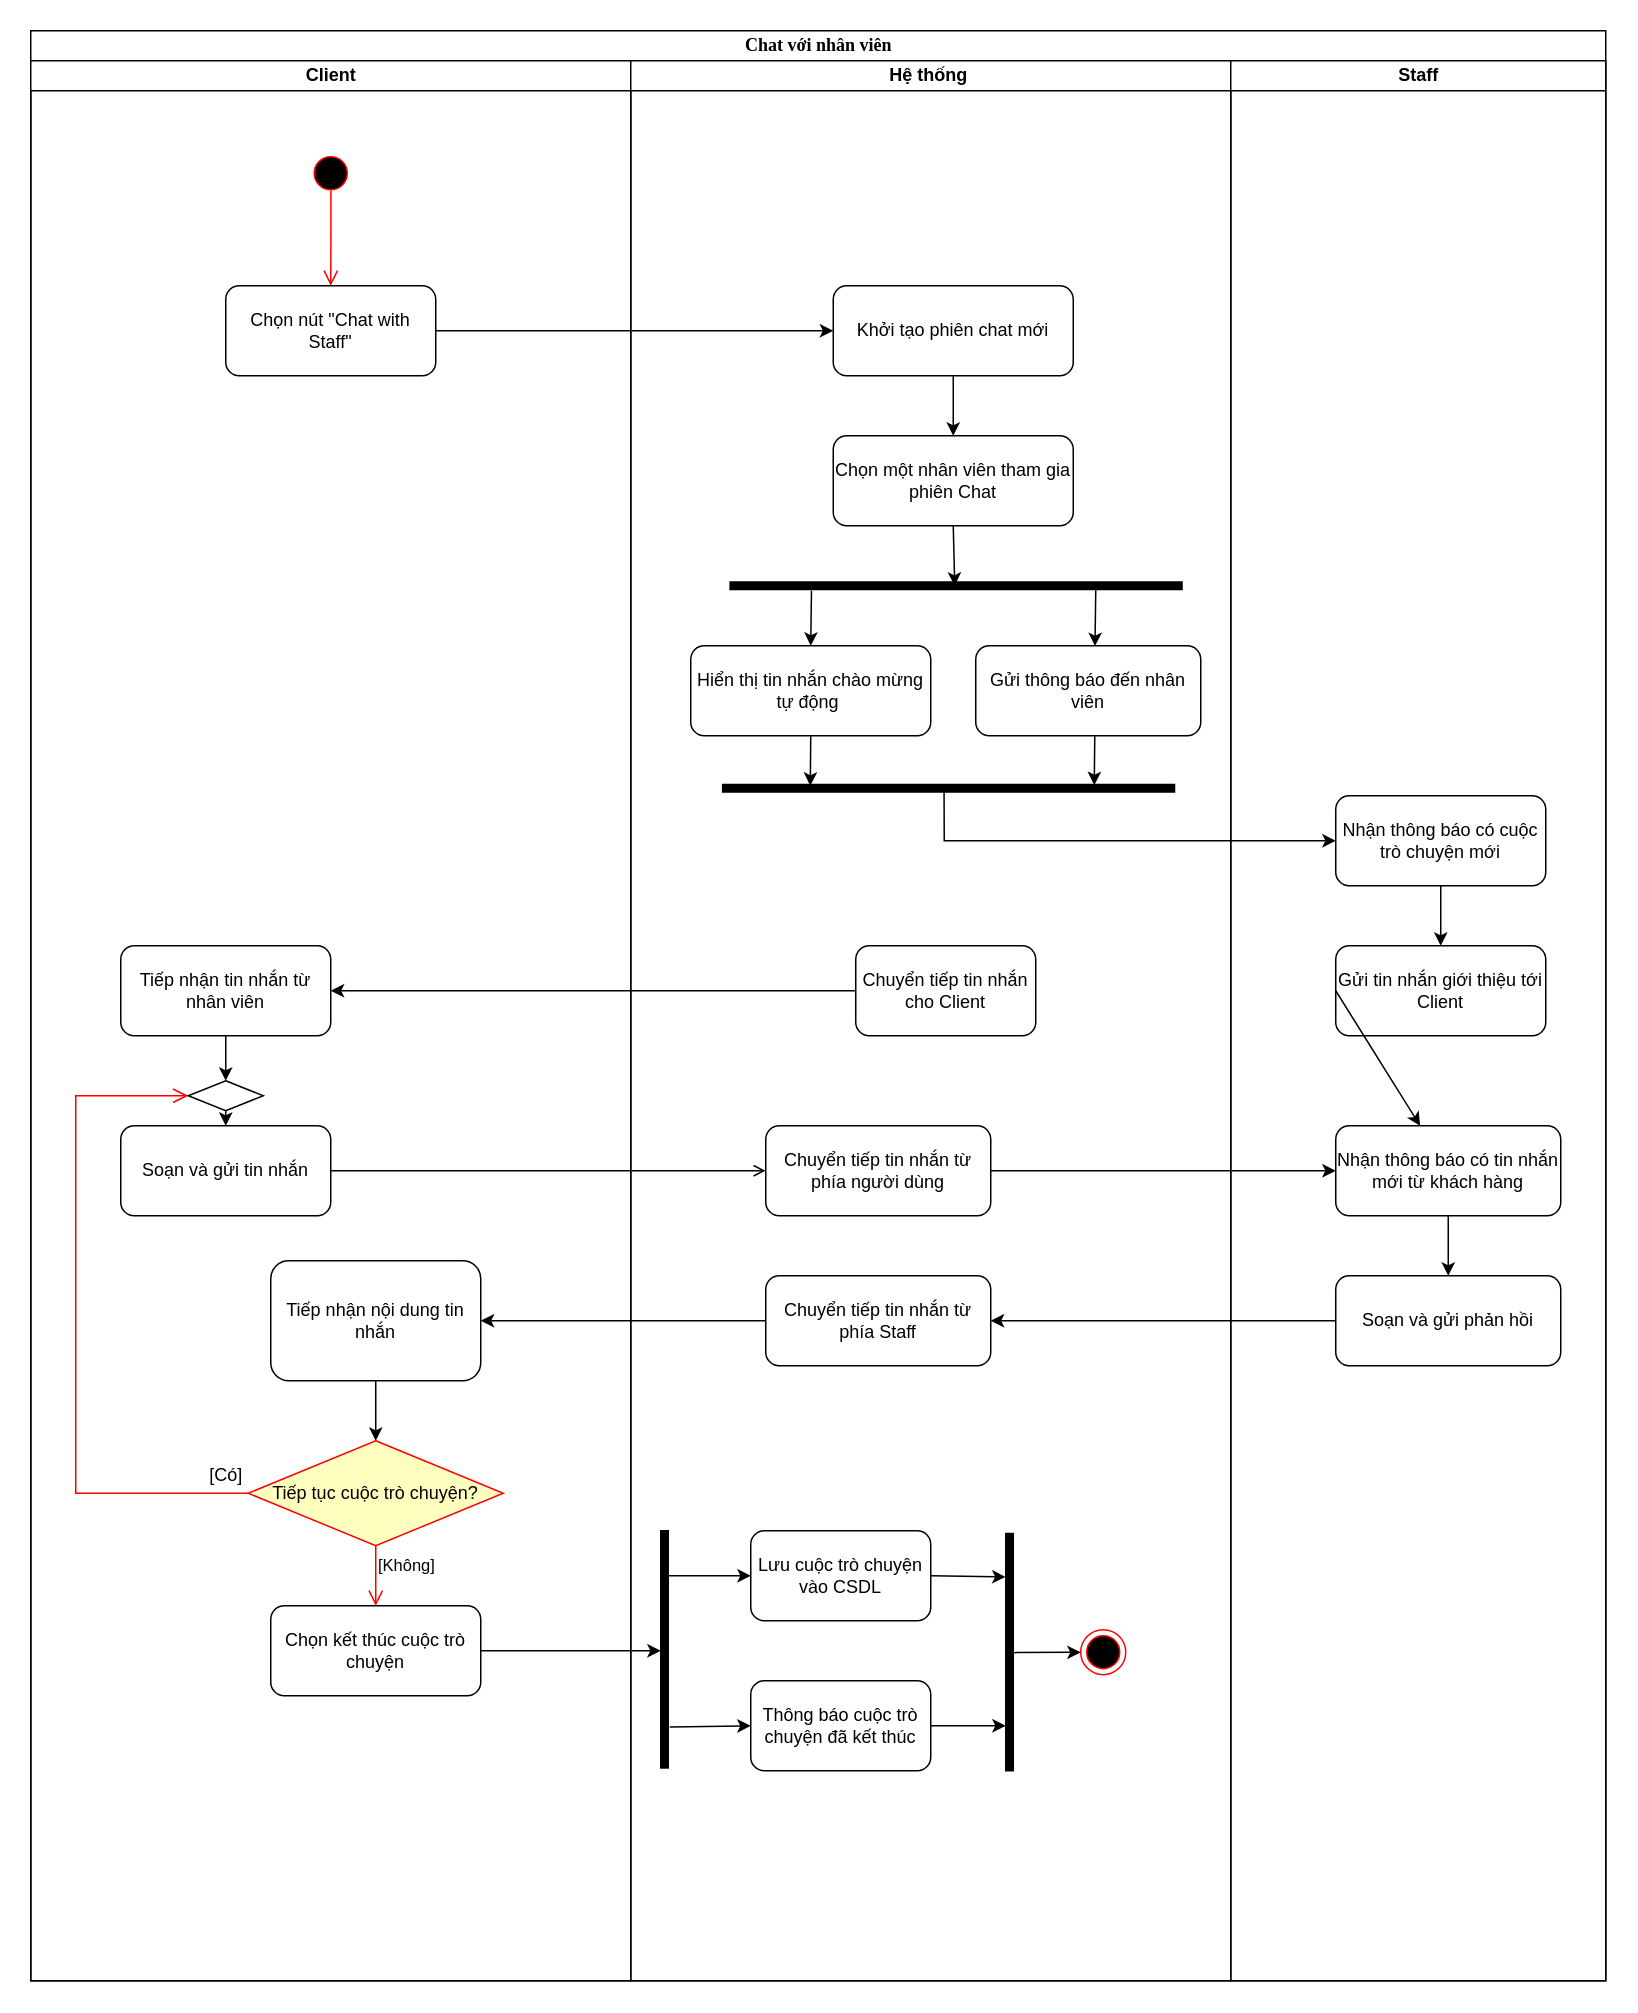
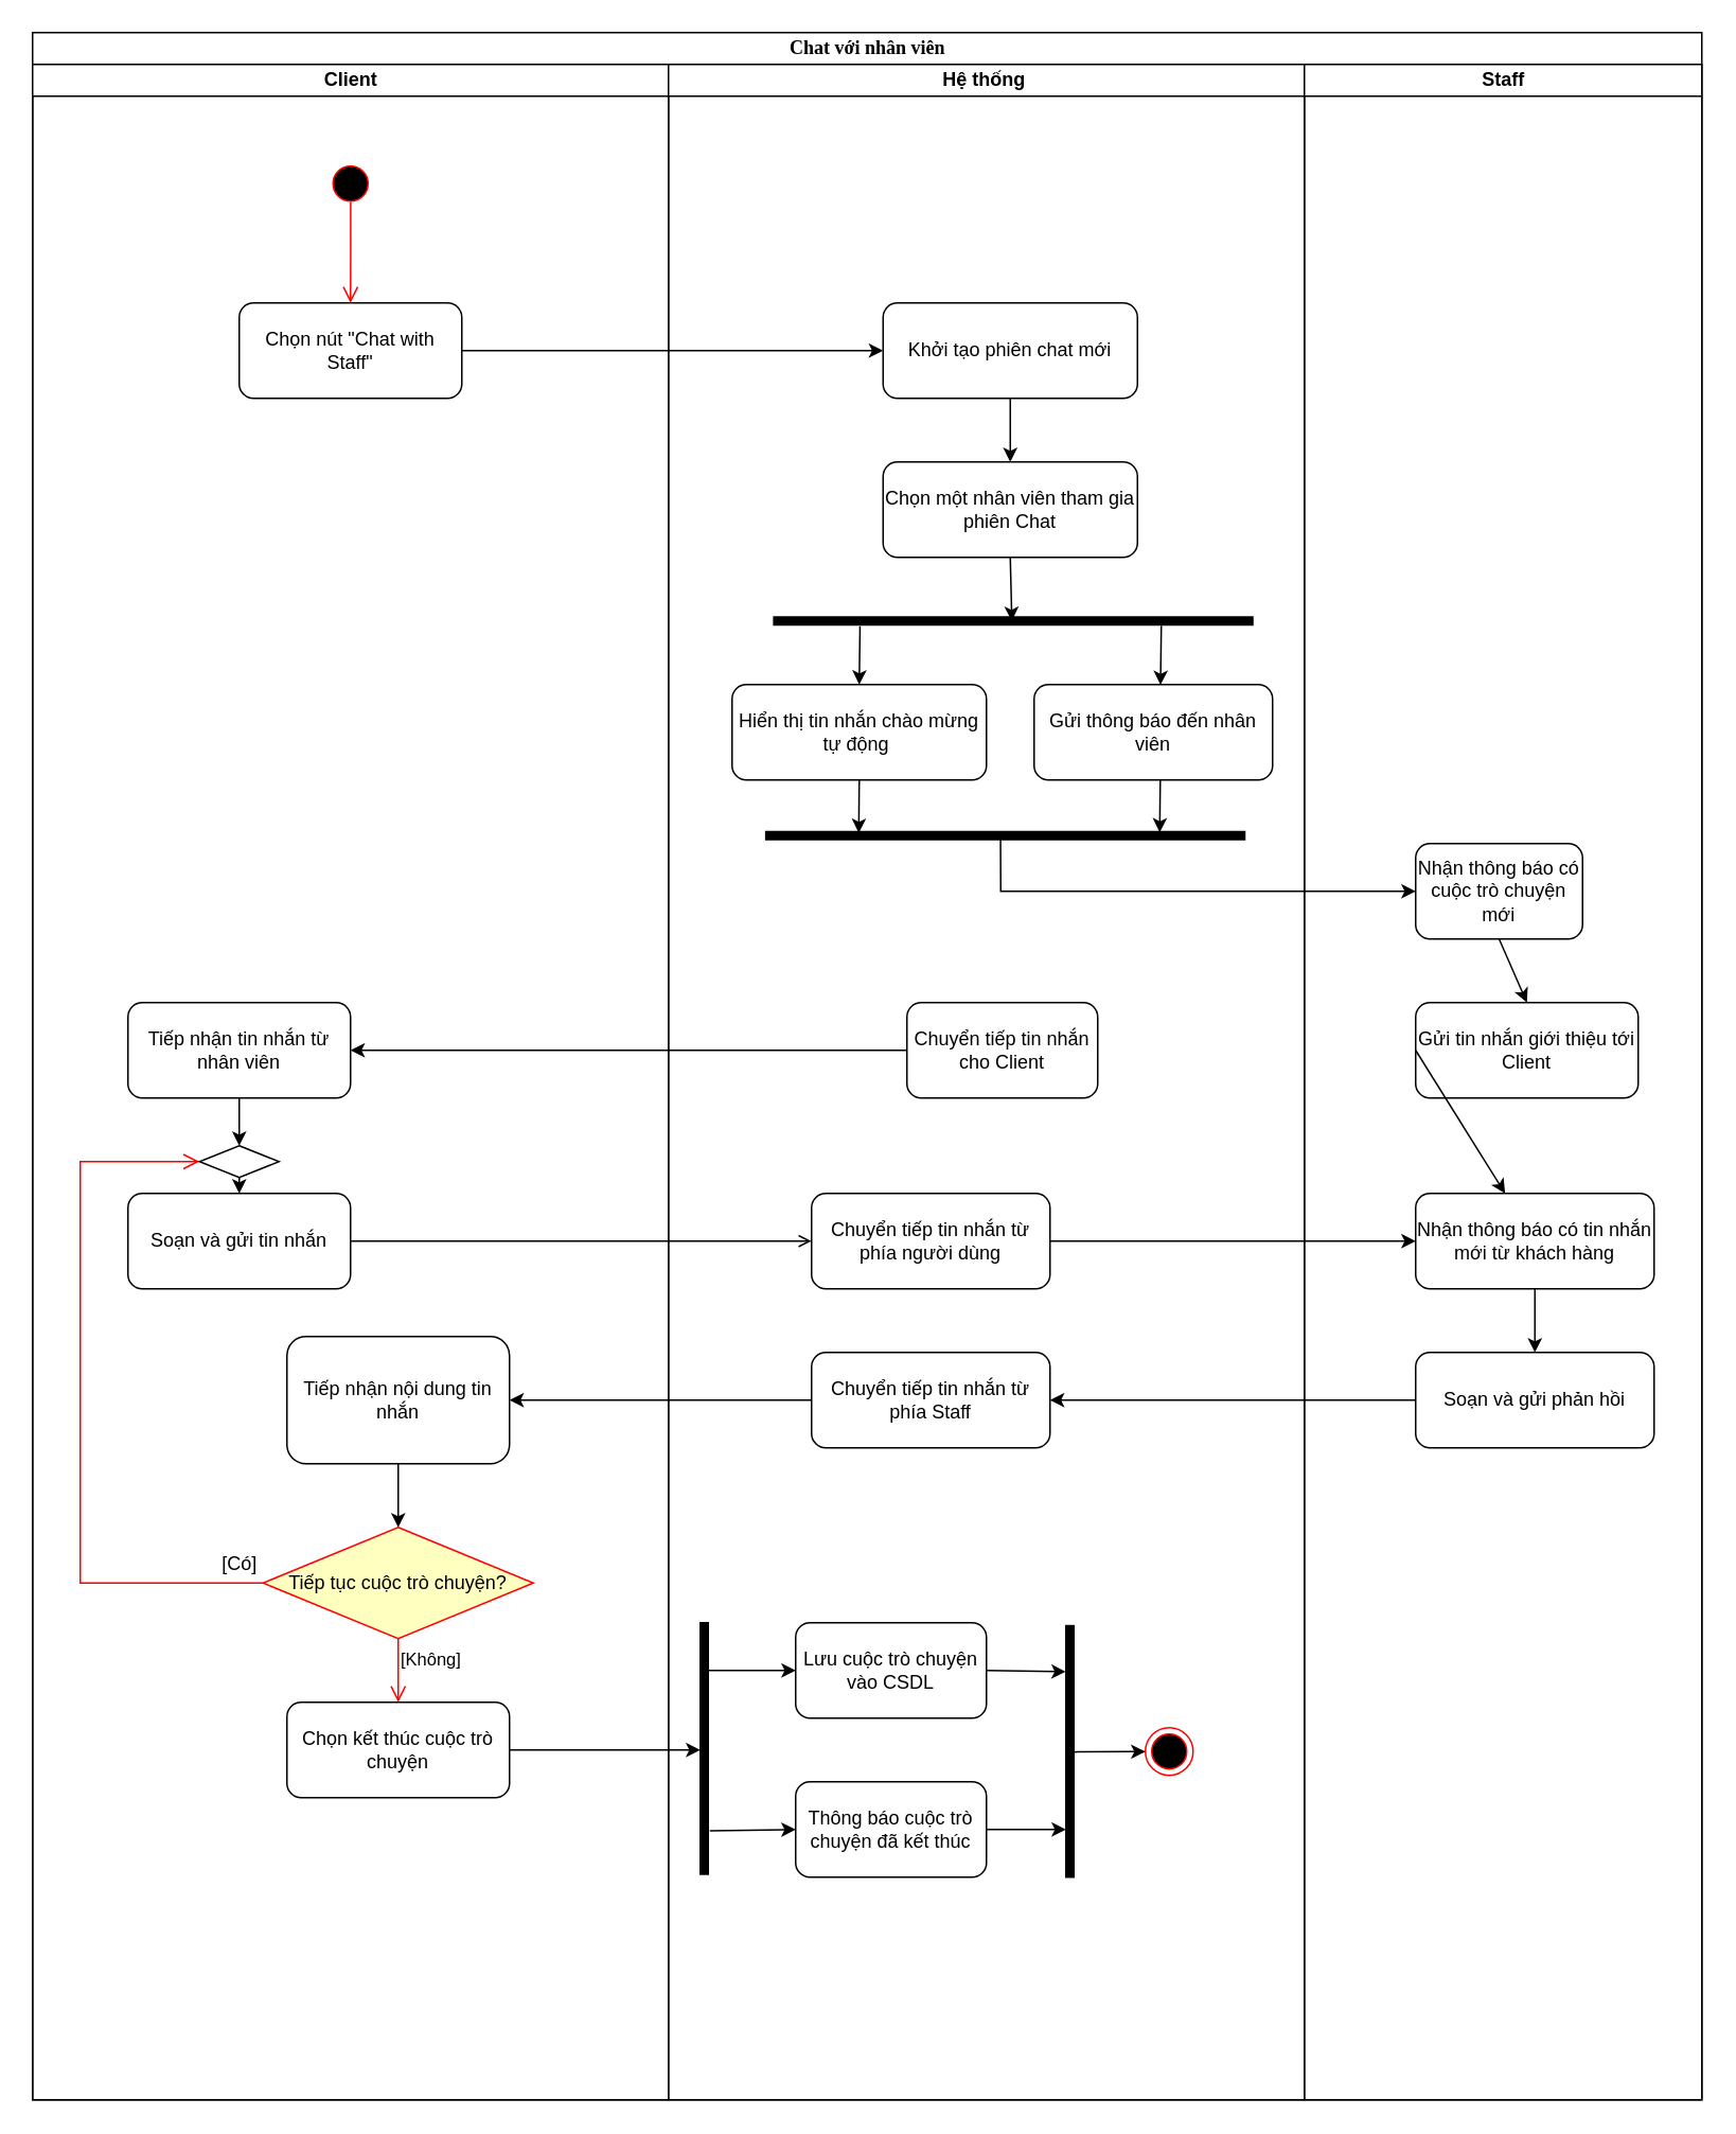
- <mxCell id="37" value="Nhận thông báo có cuộc trò chuyện mới" style="rounded=1;whiteSpace=wrap;html=1;" vertex="1" parent="36"><mxGeometry x="70" y="490" width="140" height="60" as="geometry" /></mxCell>
+ <mxCell id="37" value="Nhận thông báo có cuộc trò chuyện mới" style="rounded=1;whiteSpace=wrap;html=1;" vertex="1" parent="36"><mxGeometry x="70" y="490" width="105" height="60" as="geometry" /></mxCell>
